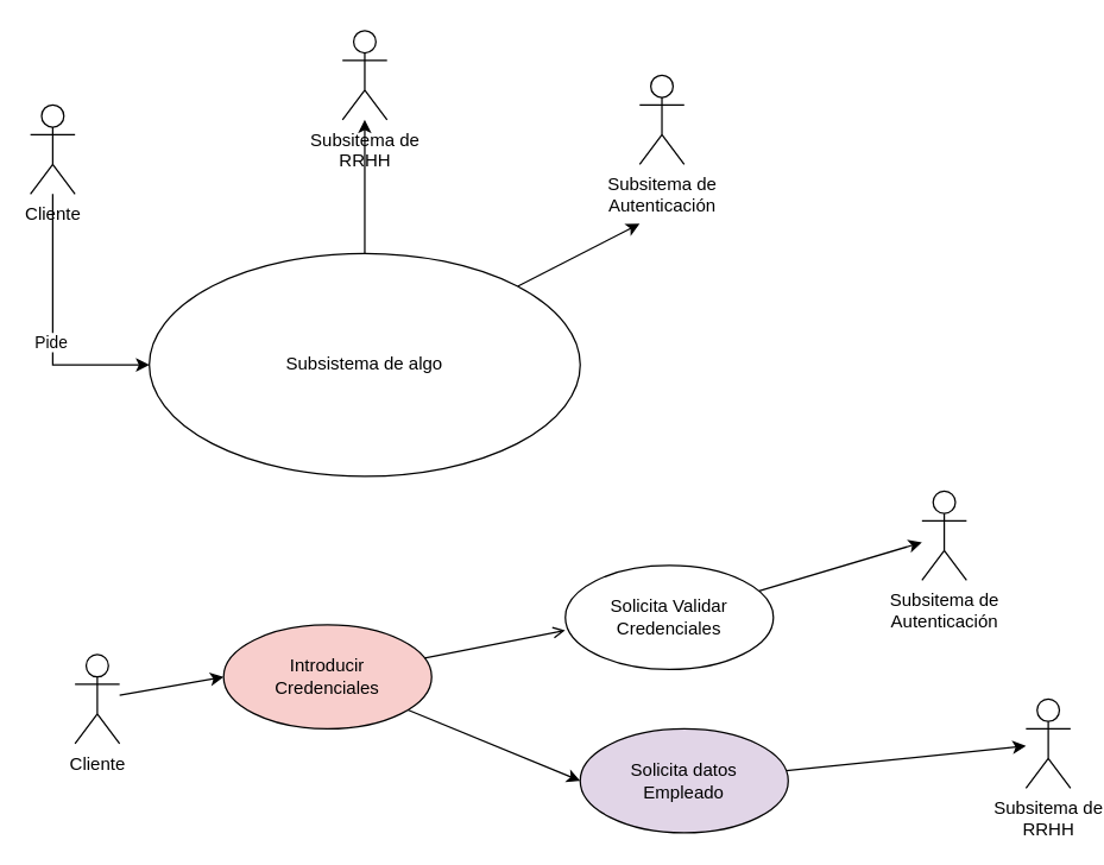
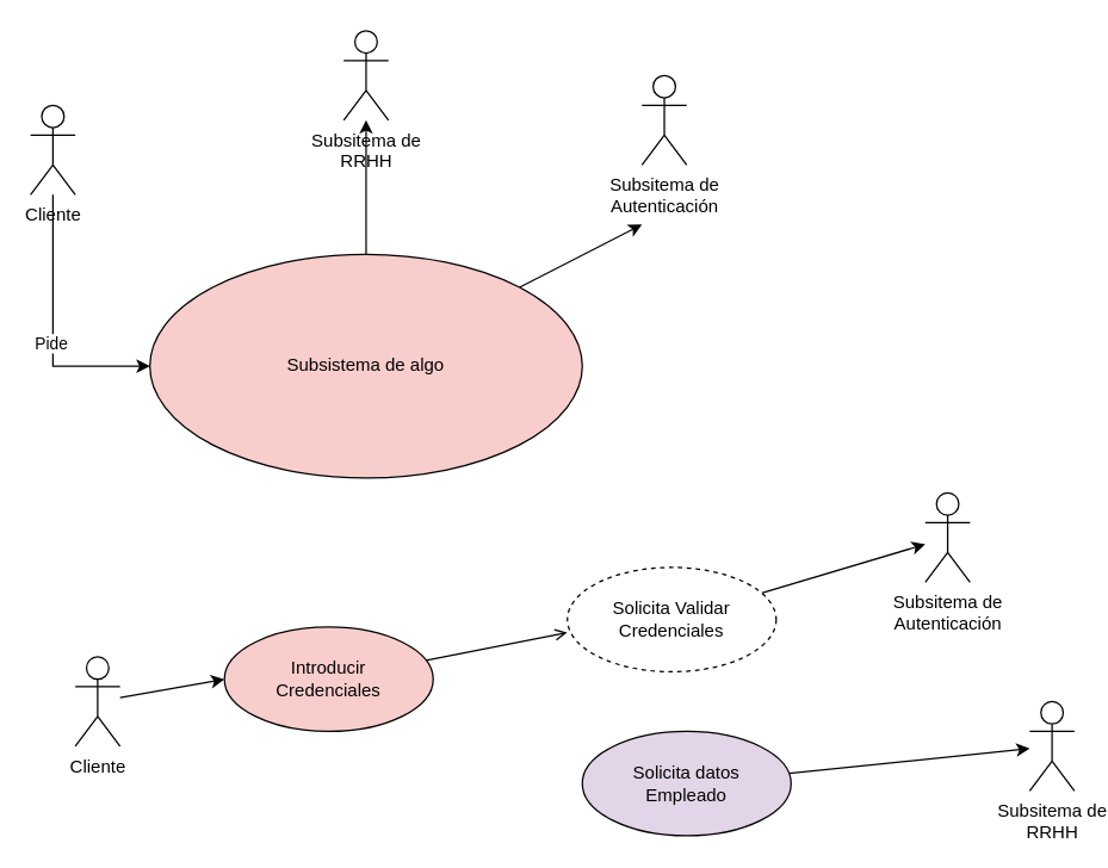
- <mxCell id="4" value="Subsistema de algo" style="ellipse;whiteSpace=wrap;html=1;" parent="1" vertex="1"><mxGeometry x="100" y="170" width="290" height="150" as="geometry" /></mxCell>
+ <mxCell id="4" value="Subsistema de algo" style="ellipse;whiteSpace=wrap;html=1;fillColor=#f8cecc;" parent="1" vertex="1"><mxGeometry x="100" y="170" width="290" height="150" as="geometry" /></mxCell>
- <mxCell id="17" value="Solicita Validar&lt;br&gt;Credenciales" style="ellipse;whiteSpace=wrap;html=1;" parent="1" vertex="1"><mxGeometry x="380" y="380" width="140" height="70" as="geometry" /></mxCell>
+ <mxCell id="17" value="Solicita Validar&lt;br&gt;Credenciales" style="ellipse;whiteSpace=wrap;html=1;dashed=1;" parent="1" vertex="1"><mxGeometry x="380" y="380" width="140" height="70" as="geometry" /></mxCell>
- <mxCell id="14" style="edgeStyle=none;html=1;entryX=0;entryY=0.5;entryDx=0;entryDy=0;" parent="1" source="15" target="20" edge="1"><mxGeometry relative="1" as="geometry" /></mxCell>
